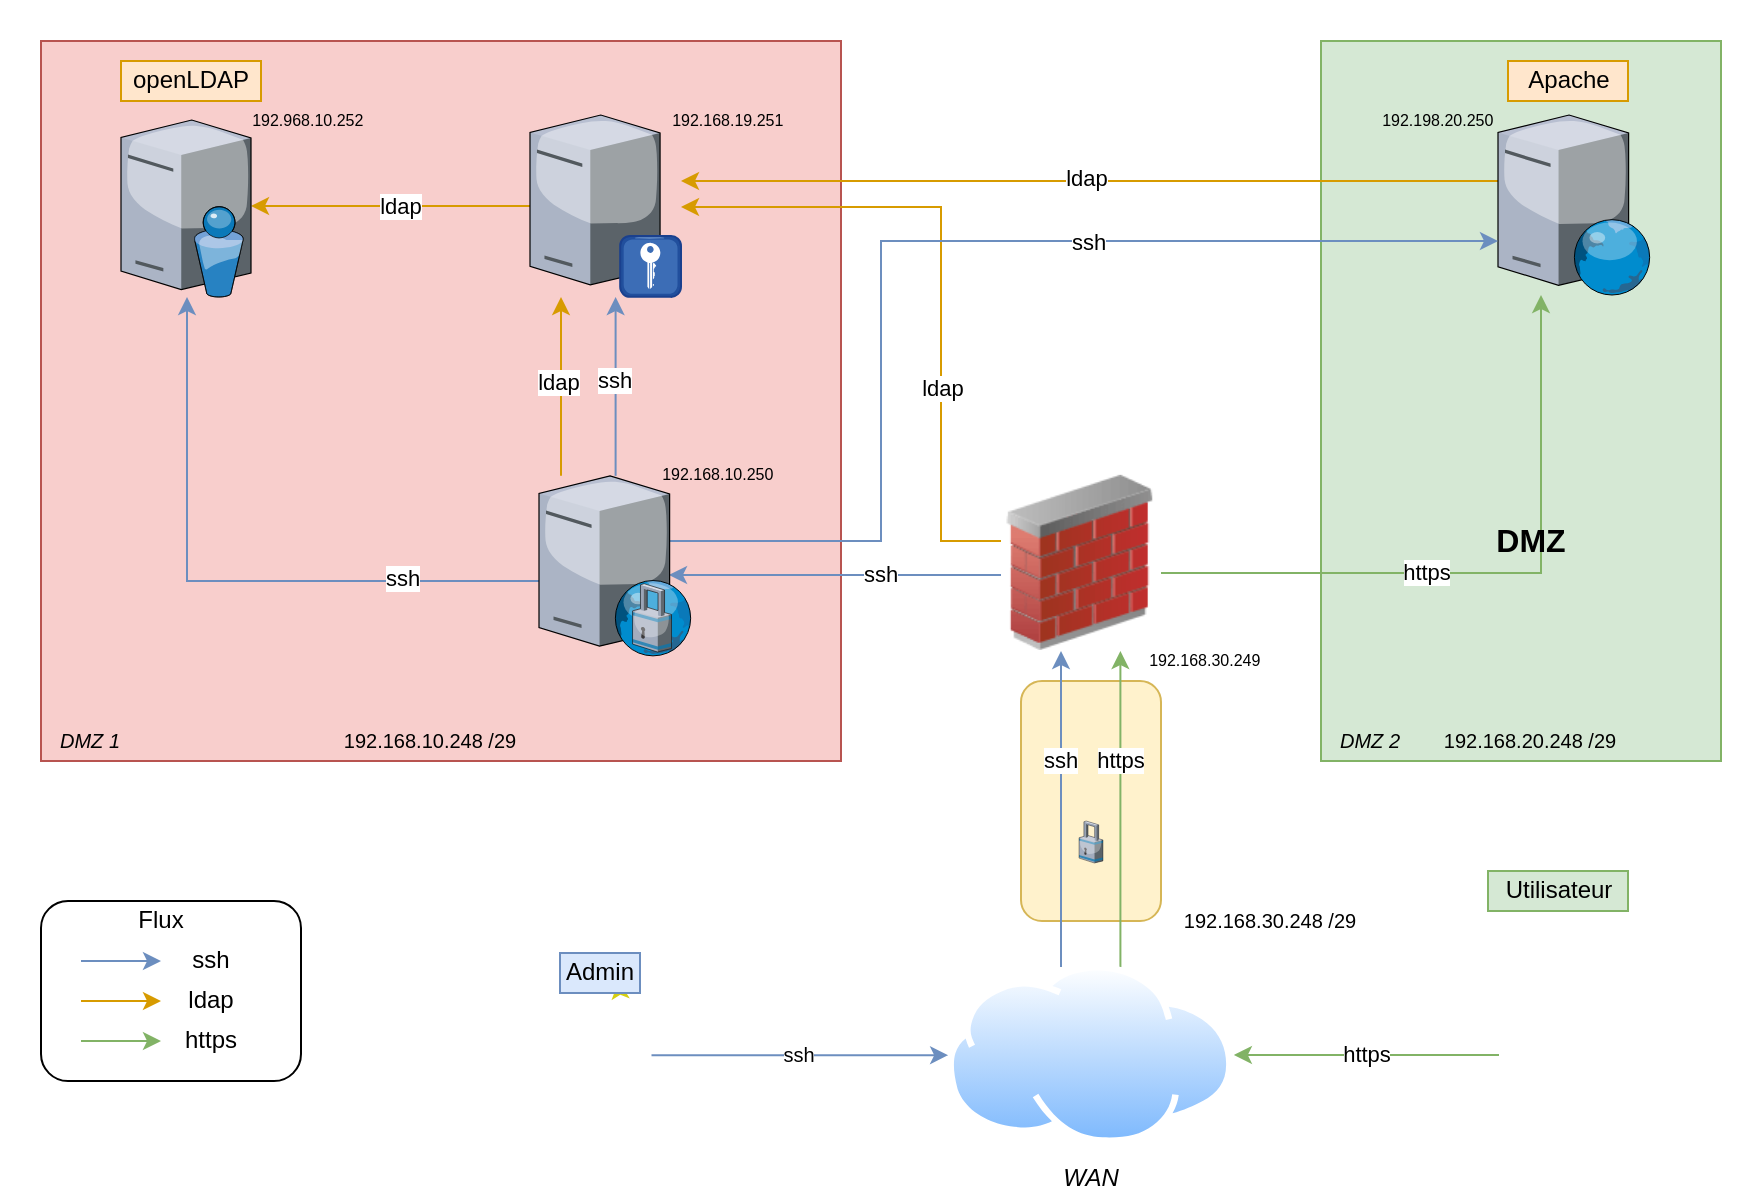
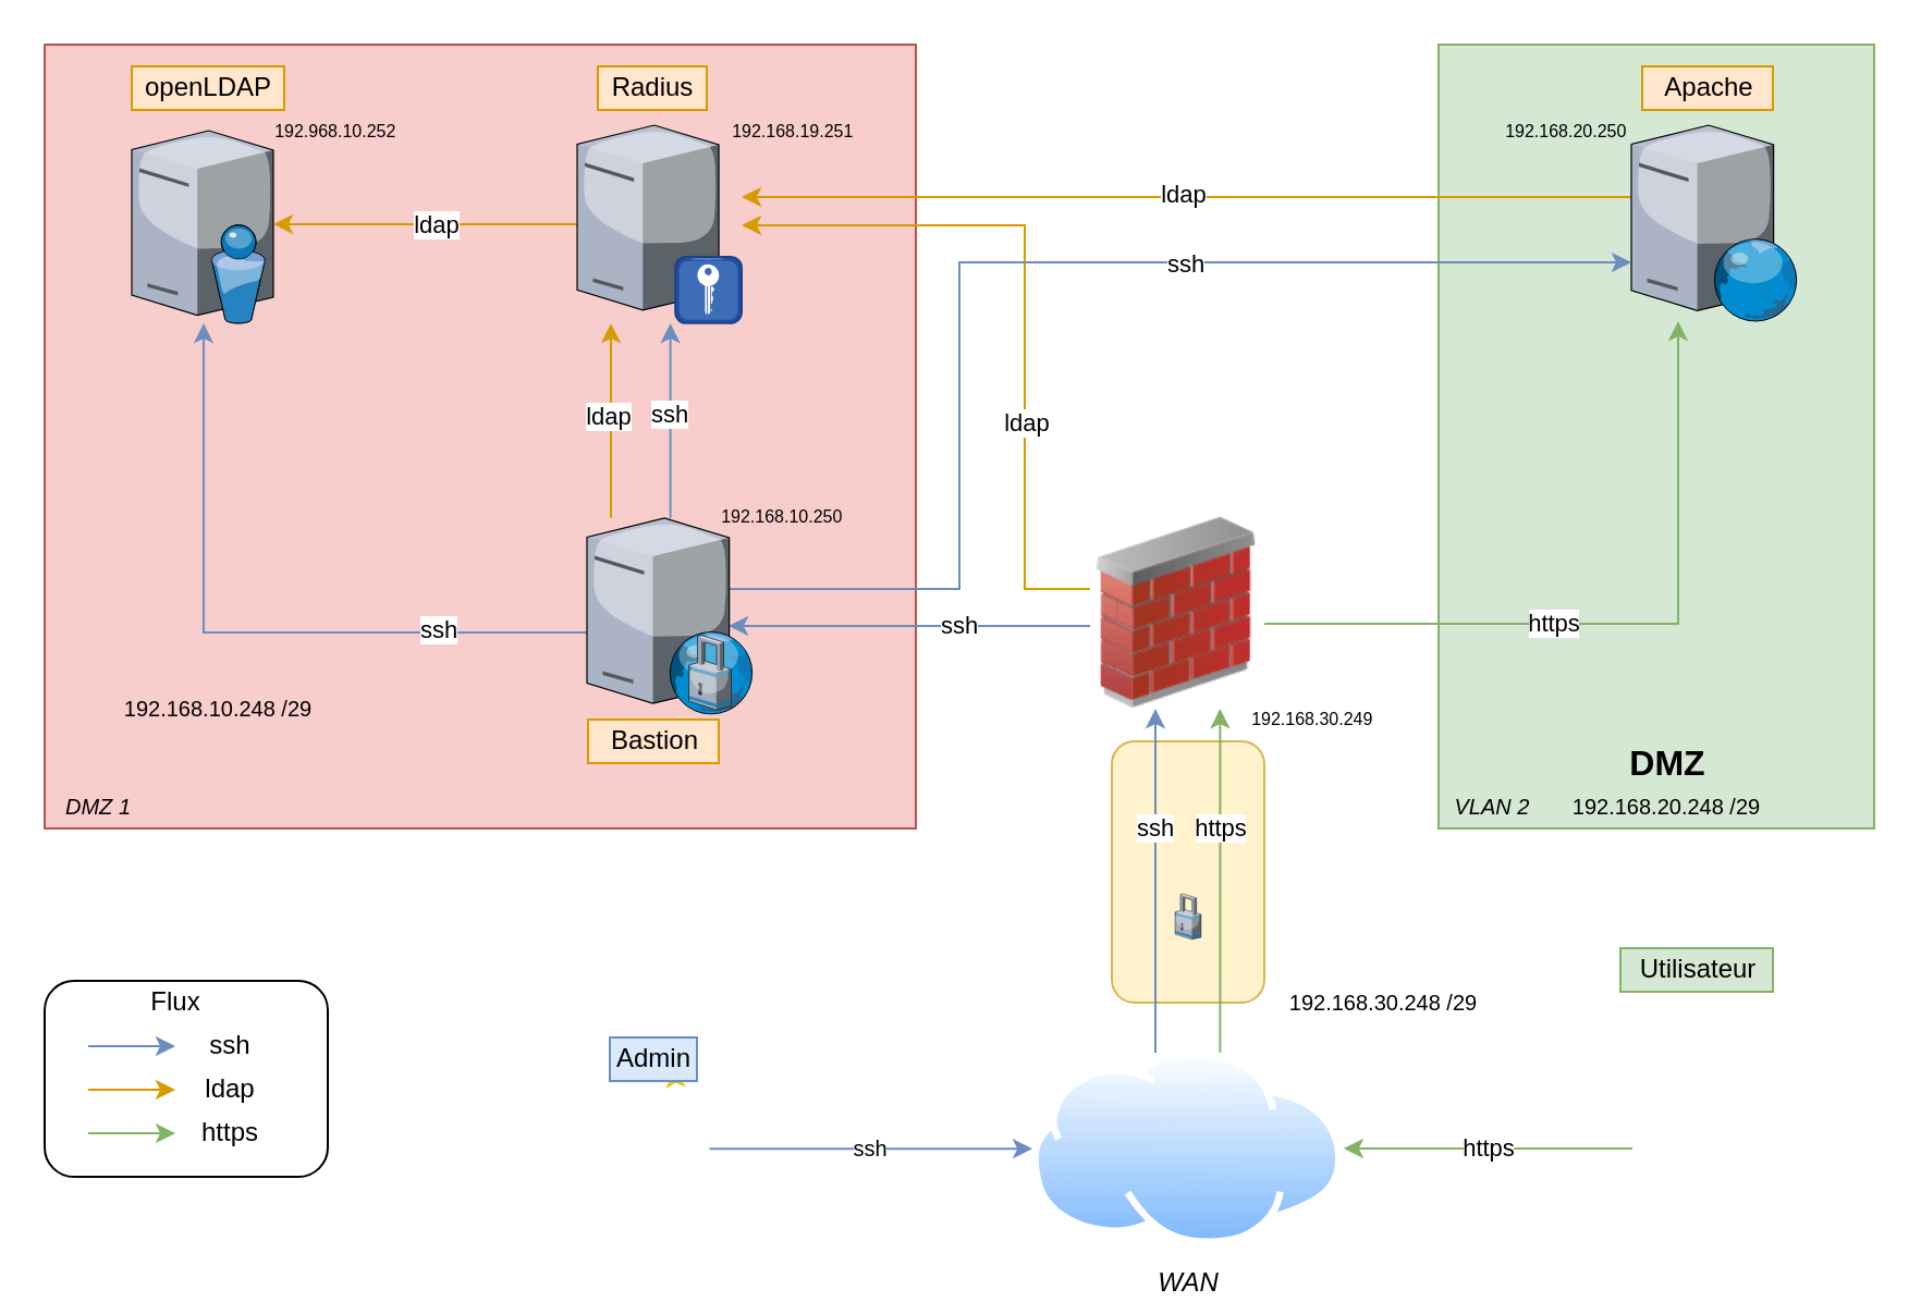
+ <mxCell id="19" value="Radius" style="text;html=1;align=center;verticalAlign=middle;resizable=0;points=[];autosize=1;fillColor=#ffe6cc;strokeColor=#d79b00;" parent="1" vertex="1"><mxGeometry x="274" y="30" width="50" height="20" as="geometry" /></mxCell>
- <mxCell id="56" value="192.198.20.250&amp;nbsp;" style="text;html=1;strokeColor=none;fillColor=none;align=center;verticalAlign=middle;whiteSpace=wrap;rounded=0;glass=0;labelBackgroundColor=none;fontSize=8;fontColor=#000000;" parent="1" vertex="1"><mxGeometry x="650" y="50" width="140" height="20" as="geometry" /></mxCell>
+ <mxCell id="56" value="192.168.20.250&amp;nbsp;" style="text;html=1;strokeColor=none;fillColor=none;align=center;verticalAlign=middle;whiteSpace=wrap;rounded=0;glass=0;labelBackgroundColor=none;fontSize=8;fontColor=#000000;" parent="1" vertex="1"><mxGeometry x="650" y="50" width="140" height="20" as="geometry" /></mxCell>
- <mxCell id="27" value="&lt;font style=&quot;font-size: 16px&quot;&gt;DMZ&lt;/font&gt;" style="text;html=1;align=center;verticalAlign=middle;resizable=0;points=[];autosize=1;fontStyle=1" parent="1" vertex="1"><mxGeometry x="740" y="260" width="50" height="20" as="geometry" /></mxCell>
+ <mxCell id="27" value="&lt;font style=&quot;font-size: 16px&quot;&gt;DMZ&lt;/font&gt;" style="text;html=1;align=center;verticalAlign=middle;resizable=0;points=[];autosize=1;fontStyle=1" parent="1" vertex="1"><mxGeometry x="740" y="340" width="50" height="20" as="geometry" /></mxCell>
+ <mxCell id="24" value="Bastion&lt;br&gt;" style="text;html=1;align=center;verticalAlign=middle;resizable=0;points=[];autosize=1;fillColor=#ffe6cc;strokeColor=#d79b00;" parent="1" vertex="1"><mxGeometry x="269.5" y="330" width="60" height="20" as="geometry" /></mxCell>
- <mxCell id="53" value="192.168.10.248 /29" style="text;html=1;strokeColor=none;fillColor=none;align=center;verticalAlign=middle;whiteSpace=wrap;rounded=0;glass=0;labelBackgroundColor=none;fontSize=10;fontColor=#000000;" parent="1" vertex="1"><mxGeometry x="145" y="360" width="140" height="20" as="geometry" /></mxCell>
+ <mxCell id="53" value="192.168.10.248 /29" style="text;html=1;strokeColor=none;fillColor=none;align=center;verticalAlign=middle;whiteSpace=wrap;rounded=0;glass=0;labelBackgroundColor=none;fontSize=10;fontColor=#000000;" parent="1" vertex="1"><mxGeometry x="30" y="315" width="140" height="20" as="geometry" /></mxCell>
- <mxCell id="62" value="DMZ 2" style="text;html=1;strokeColor=none;fillColor=none;align=center;verticalAlign=middle;whiteSpace=wrap;rounded=0;fontStyle=2;fontSize=10;" vertex="1" parent="1"><mxGeometry x="660" y="360" width="50" height="20" as="geometry" /></mxCell>
+ <mxCell id="62" value="VLAN 2" style="text;html=1;strokeColor=none;fillColor=none;align=center;verticalAlign=middle;whiteSpace=wrap;rounded=0;fontStyle=2;fontSize=10;" vertex="1" parent="1"><mxGeometry x="660" y="360" width="50" height="20" as="geometry" /></mxCell>
